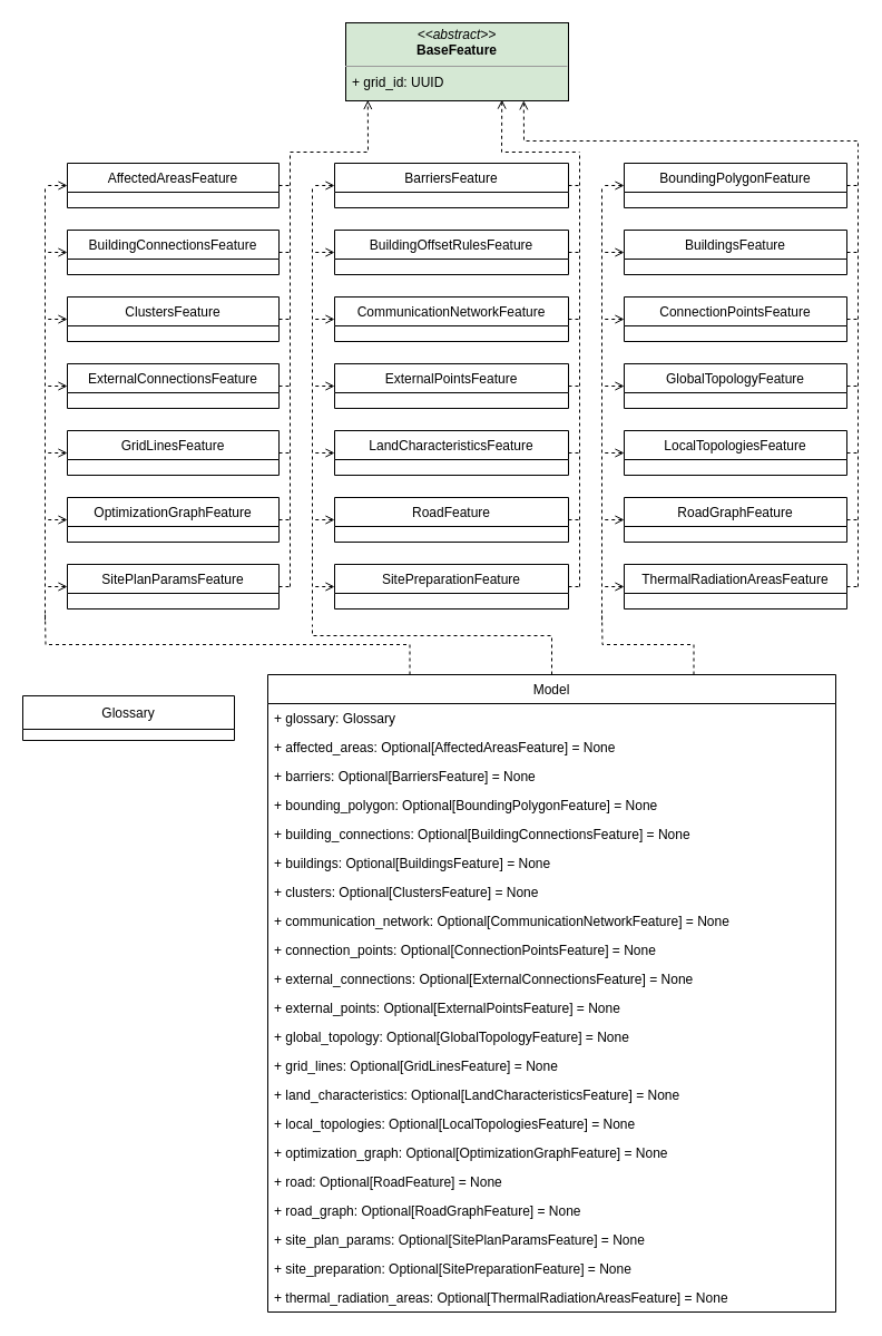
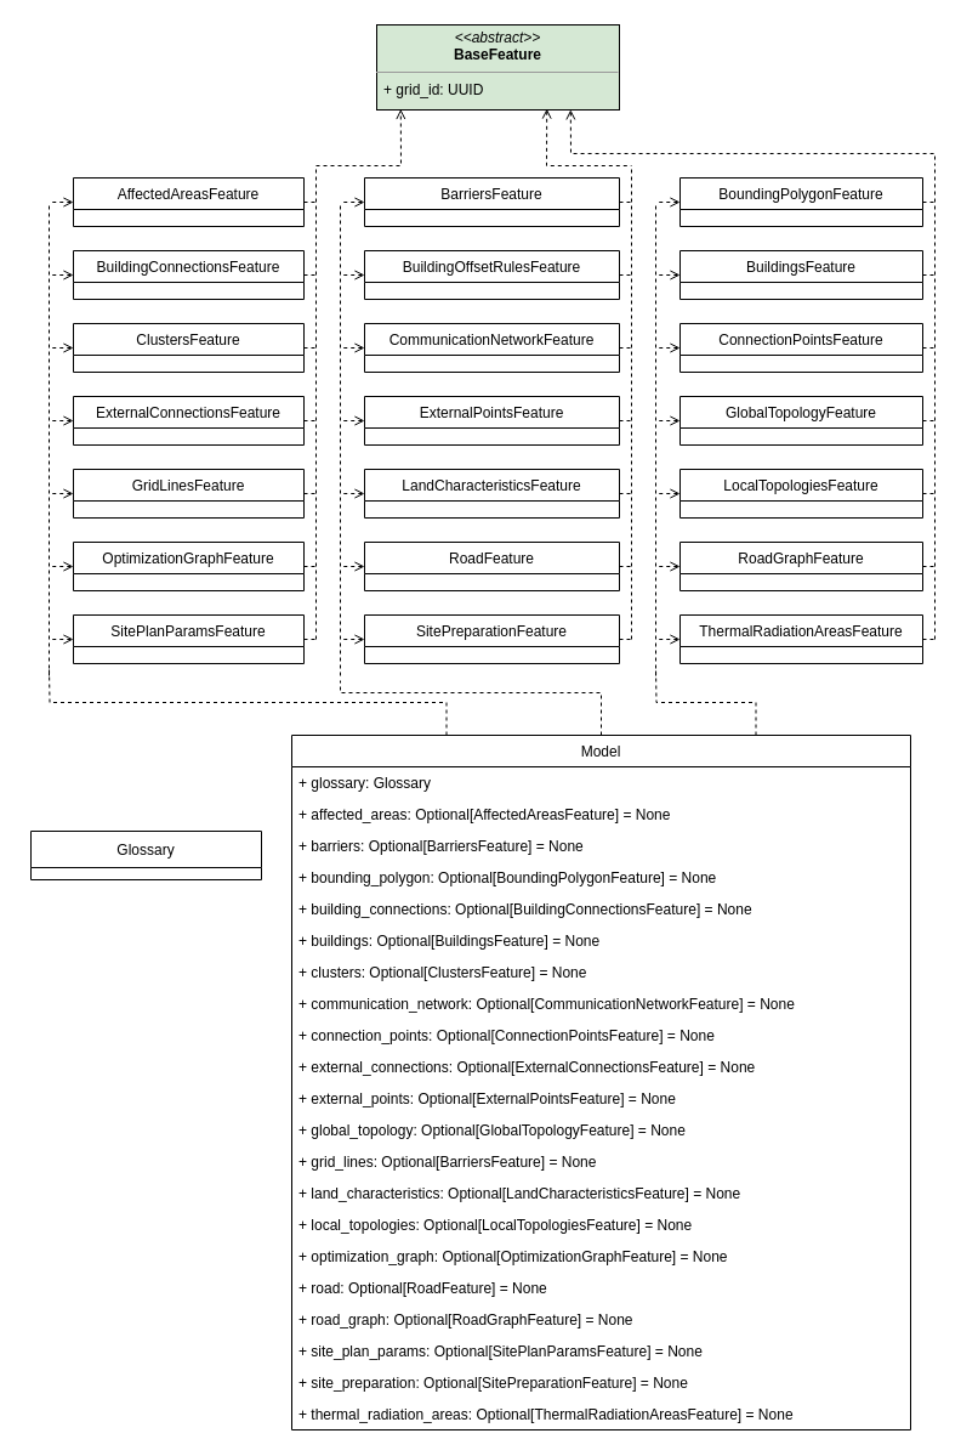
- <mxCell id="67" value="Glossary" style="swimlane;fontStyle=0;childLayout=stackLayout;horizontal=1;startSize=30;fillColor=none;horizontalStack=0;resizeParent=1;resizeParentMax=0;resizeLast=0;collapsible=1;marginBottom=0;fontSize=12;" vertex="1" parent="1"><mxGeometry x="20" y="624" width="190.0" height="40" as="geometry" /></mxCell>
+ <mxCell id="67" value="Glossary" style="swimlane;fontStyle=0;childLayout=stackLayout;horizontal=1;startSize=30;fillColor=none;horizontalStack=0;resizeParent=1;resizeParentMax=0;resizeLast=0;collapsible=1;marginBottom=0;fontSize=12;" vertex="1" parent="1"><mxGeometry x="25" y="684" width="190.0" height="40" as="geometry" /></mxCell>
- <mxCell id="37" value="+ grid_lines: Optional[GridLinesFeature] = None&#10;" style="text;strokeColor=none;fillColor=none;align=left;verticalAlign=top;spacingLeft=4;spacingRight=4;overflow=hidden;rotatable=0;points=[[0,0.5],[1,0.5]];portConstraint=eastwest;fontSize=12;" vertex="1" parent="24"><mxGeometry y="338" width="510" height="26" as="geometry" /></mxCell>
+ <mxCell id="37" value="+ grid_lines: Optional[BarriersFeature] = None&#10;" style="text;strokeColor=none;fillColor=none;align=left;verticalAlign=top;spacingLeft=4;spacingRight=4;overflow=hidden;rotatable=0;points=[[0,0.5],[1,0.5]];portConstraint=eastwest;fontSize=12;" vertex="1" parent="24"><mxGeometry y="338" width="510" height="26" as="geometry" /></mxCell>
